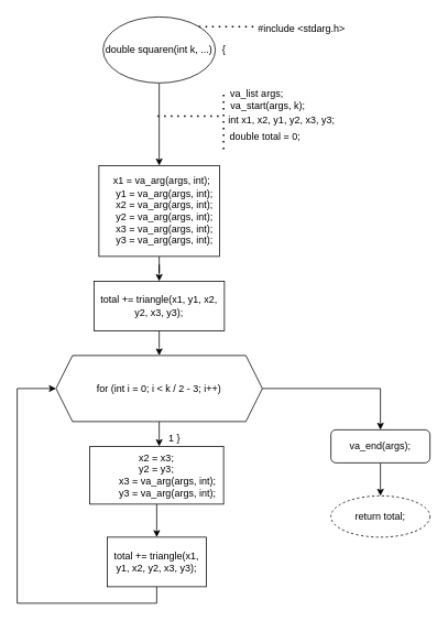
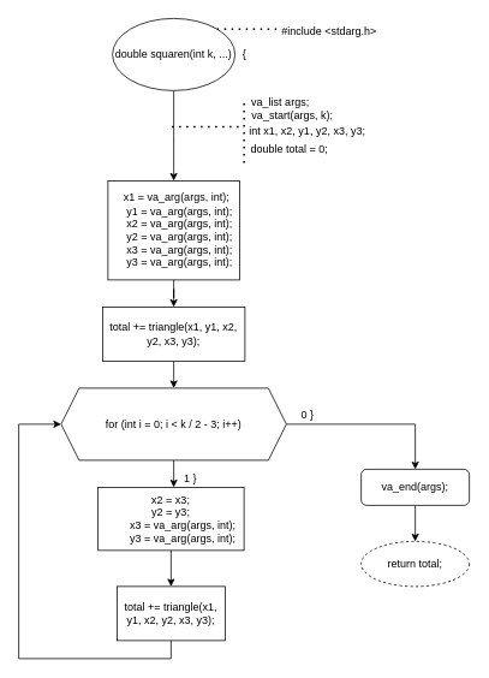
+ <mxCell id="25" value="0 }" style="text;html=1;align=center;verticalAlign=middle;resizable=0;points=[];autosize=1;" vertex="1" parent="1"><mxGeometry x="325" y="450" width="30" height="20" as="geometry" /></mxCell>
